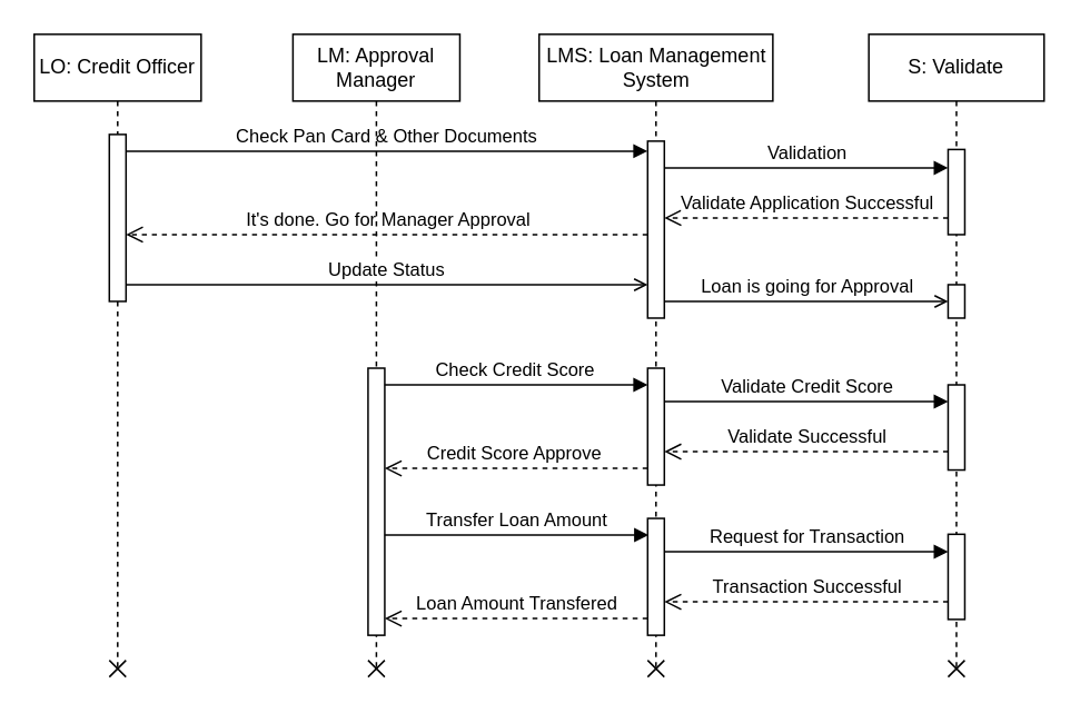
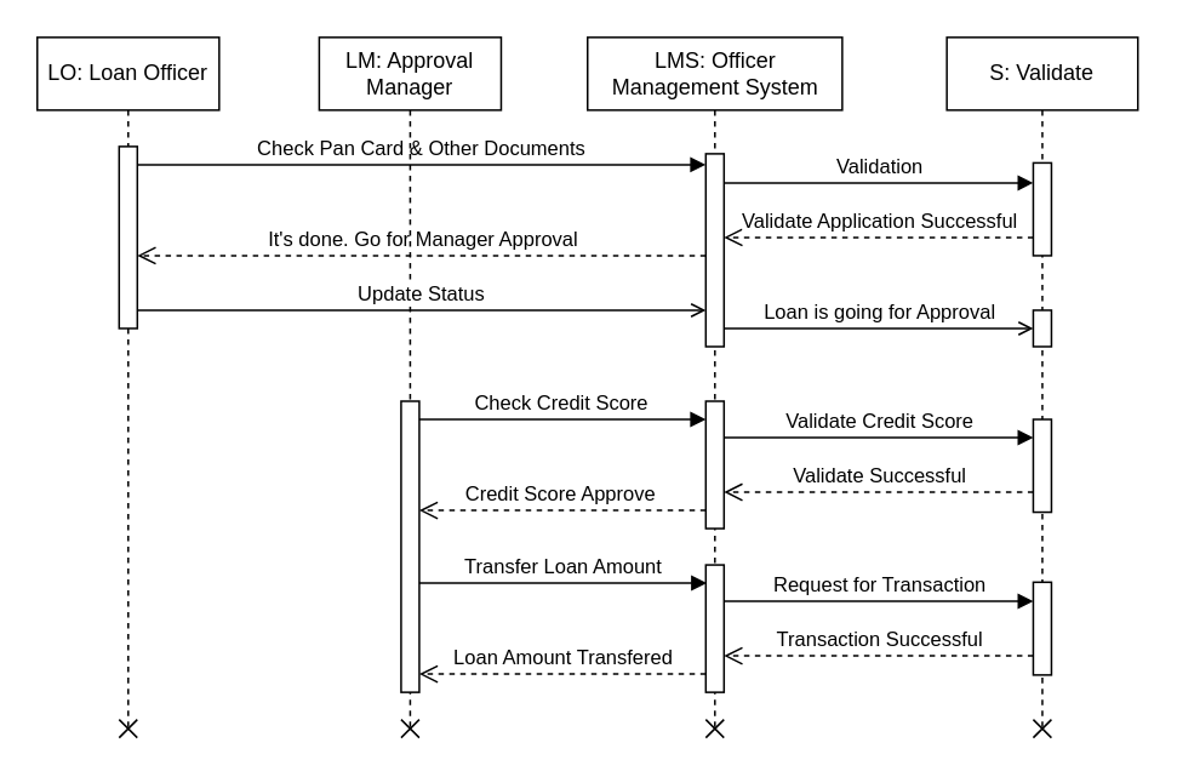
- <mxCell id="7" value="LO: Credit Officer" style="shape=umlLifeline;perimeter=lifelinePerimeter;whiteSpace=wrap;html=1;container=0;dropTarget=0;collapsible=0;recursiveResize=0;outlineConnect=0;portConstraint=eastwest;newEdgeStyle={&quot;edgeStyle&quot;:&quot;elbowEdgeStyle&quot;,&quot;elbow&quot;:&quot;vertical&quot;,&quot;curved&quot;:0,&quot;rounded&quot;:0};" vertex="1" parent="1"><mxGeometry x="20" y="20" width="100" height="380" as="geometry" /></mxCell>
+ <mxCell id="7" value="LO: Loan Officer" style="shape=umlLifeline;perimeter=lifelinePerimeter;whiteSpace=wrap;html=1;container=0;dropTarget=0;collapsible=0;recursiveResize=0;outlineConnect=0;portConstraint=eastwest;newEdgeStyle={&quot;edgeStyle&quot;:&quot;elbowEdgeStyle&quot;,&quot;elbow&quot;:&quot;vertical&quot;,&quot;curved&quot;:0,&quot;rounded&quot;:0};" vertex="1" parent="1"><mxGeometry x="20" y="20" width="100" height="380" as="geometry" /></mxCell>
- <mxCell id="2" value="LMS: Loan Management System" style="shape=umlLifeline;perimeter=lifelinePerimeter;whiteSpace=wrap;html=1;container=0;dropTarget=0;collapsible=0;recursiveResize=0;outlineConnect=0;portConstraint=eastwest;newEdgeStyle={&quot;edgeStyle&quot;:&quot;elbowEdgeStyle&quot;,&quot;elbow&quot;:&quot;vertical&quot;,&quot;curved&quot;:0,&quot;rounded&quot;:0};" vertex="1" parent="1"><mxGeometry x="322.5" y="20" width="140" height="380" as="geometry" /></mxCell>
+ <mxCell id="2" value="LMS: Officer Management System" style="shape=umlLifeline;perimeter=lifelinePerimeter;whiteSpace=wrap;html=1;container=0;dropTarget=0;collapsible=0;recursiveResize=0;outlineConnect=0;portConstraint=eastwest;newEdgeStyle={&quot;edgeStyle&quot;:&quot;elbowEdgeStyle&quot;,&quot;elbow&quot;:&quot;vertical&quot;,&quot;curved&quot;:0,&quot;rounded&quot;:0};" vertex="1" parent="1"><mxGeometry x="322.5" y="20" width="140" height="380" as="geometry" /></mxCell>
